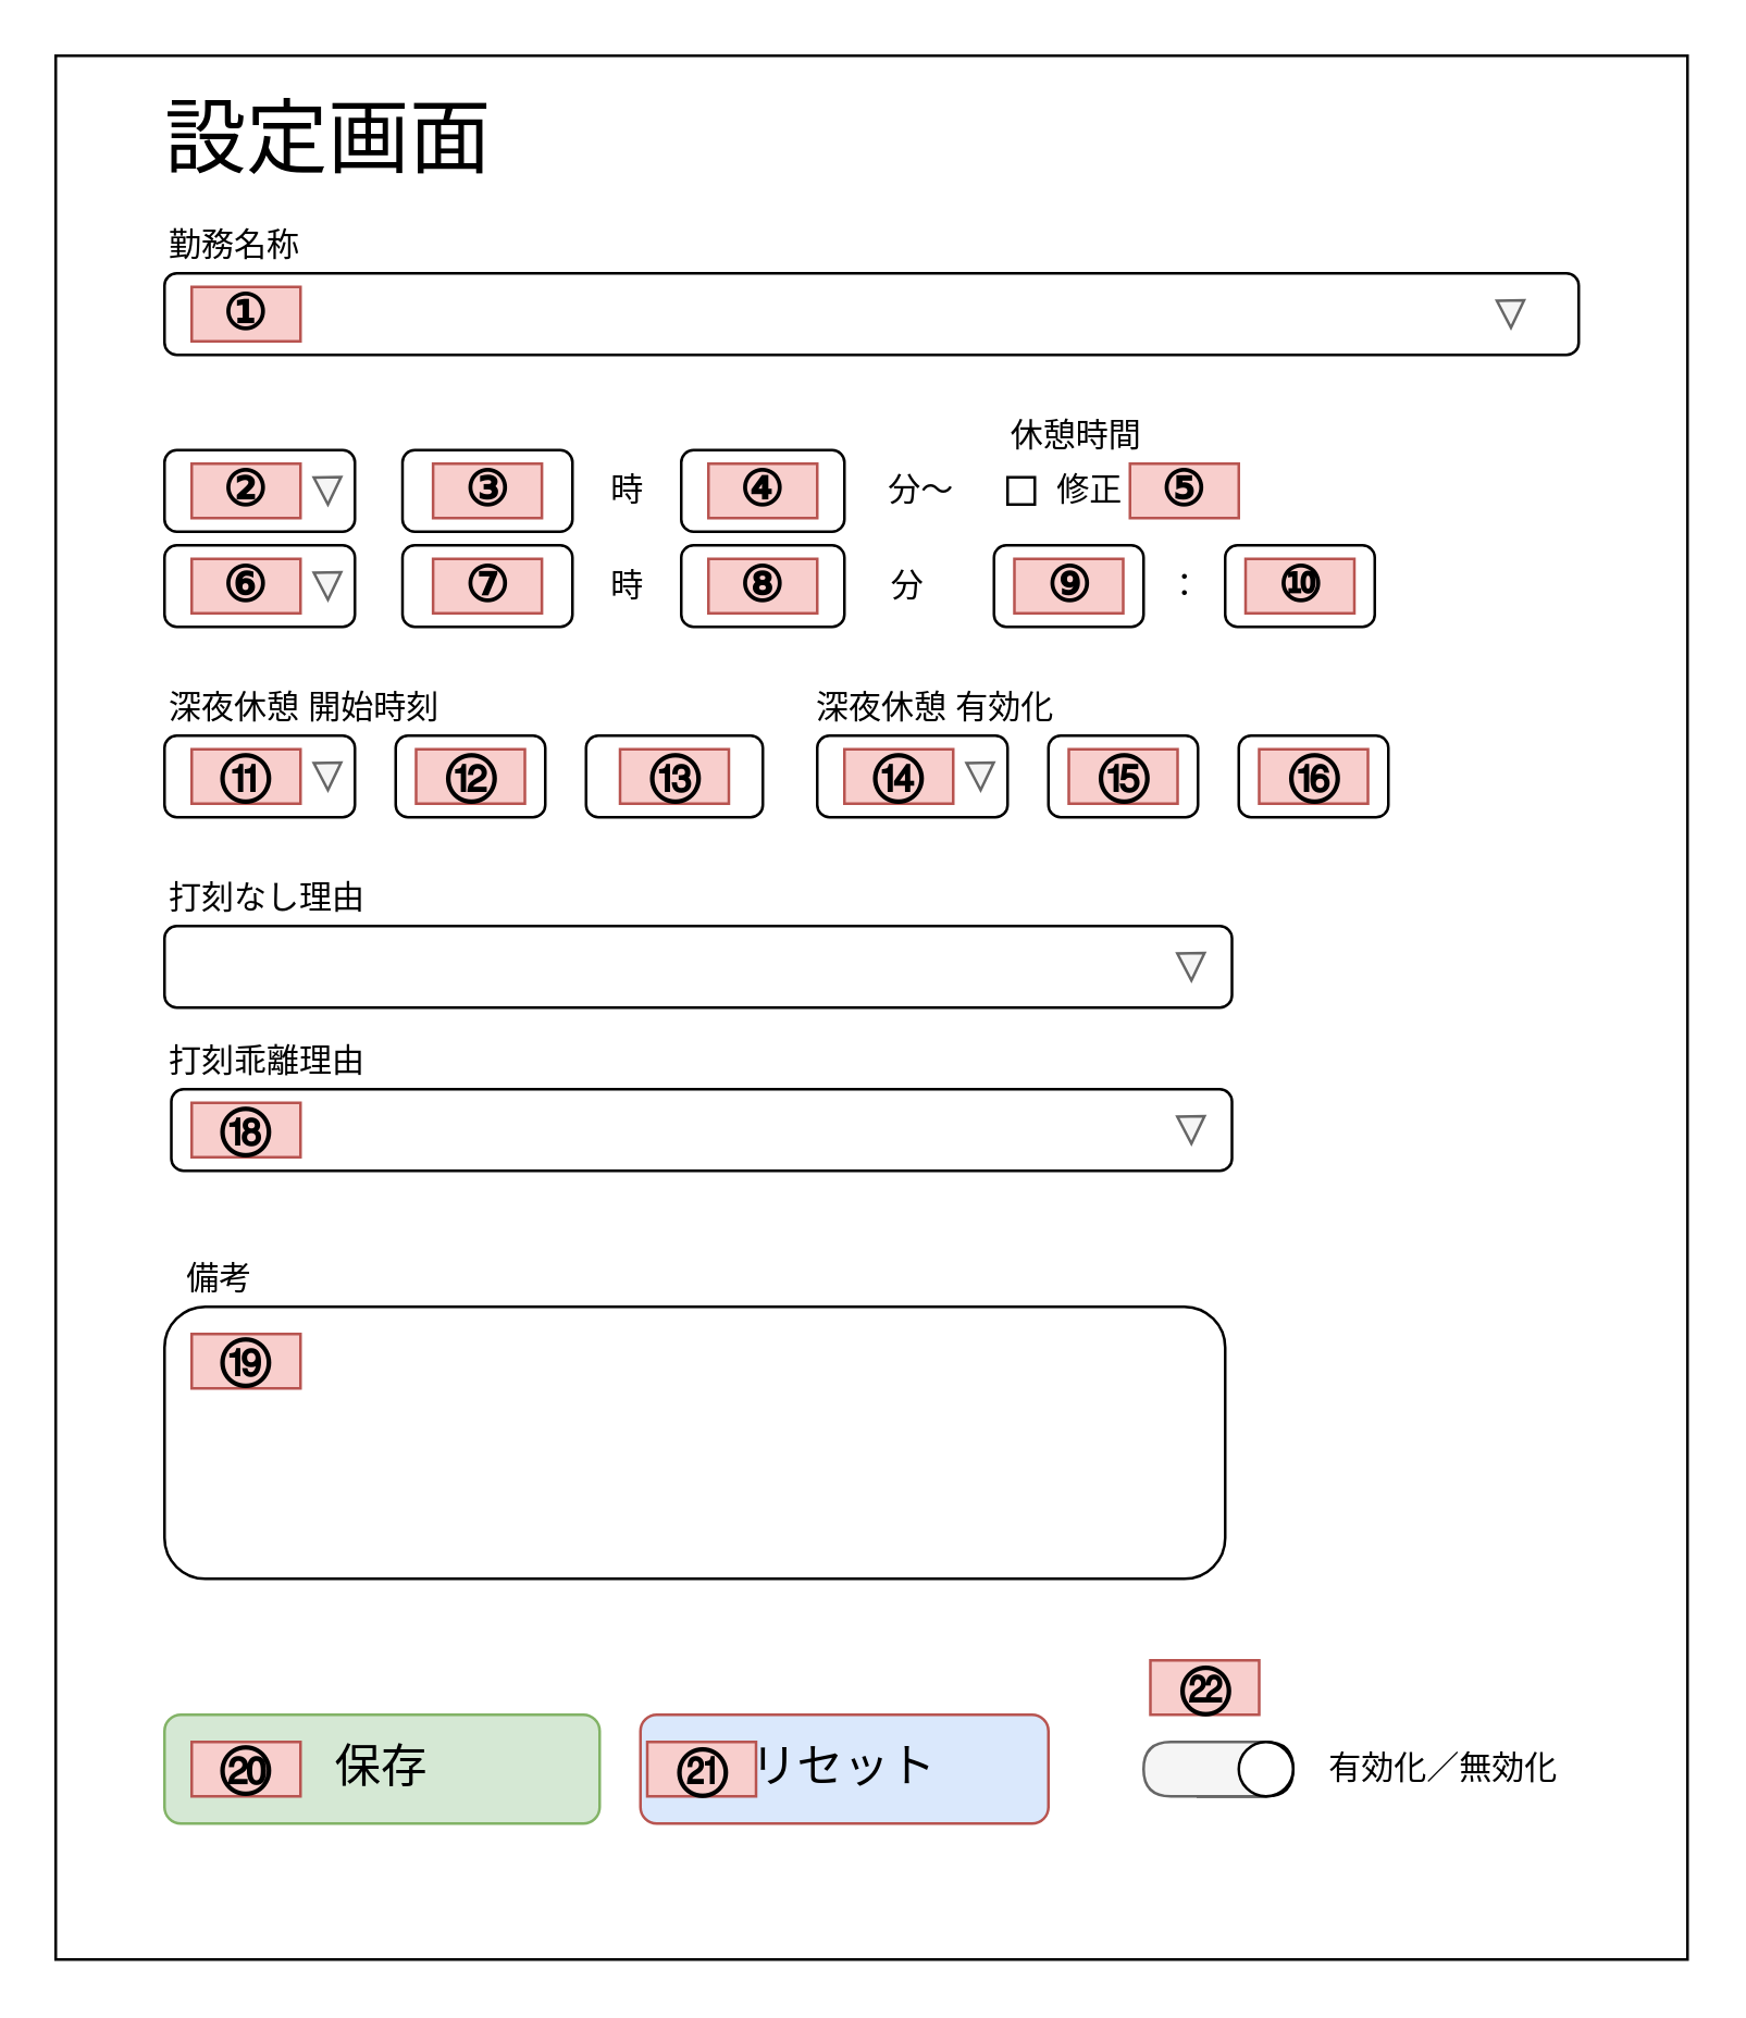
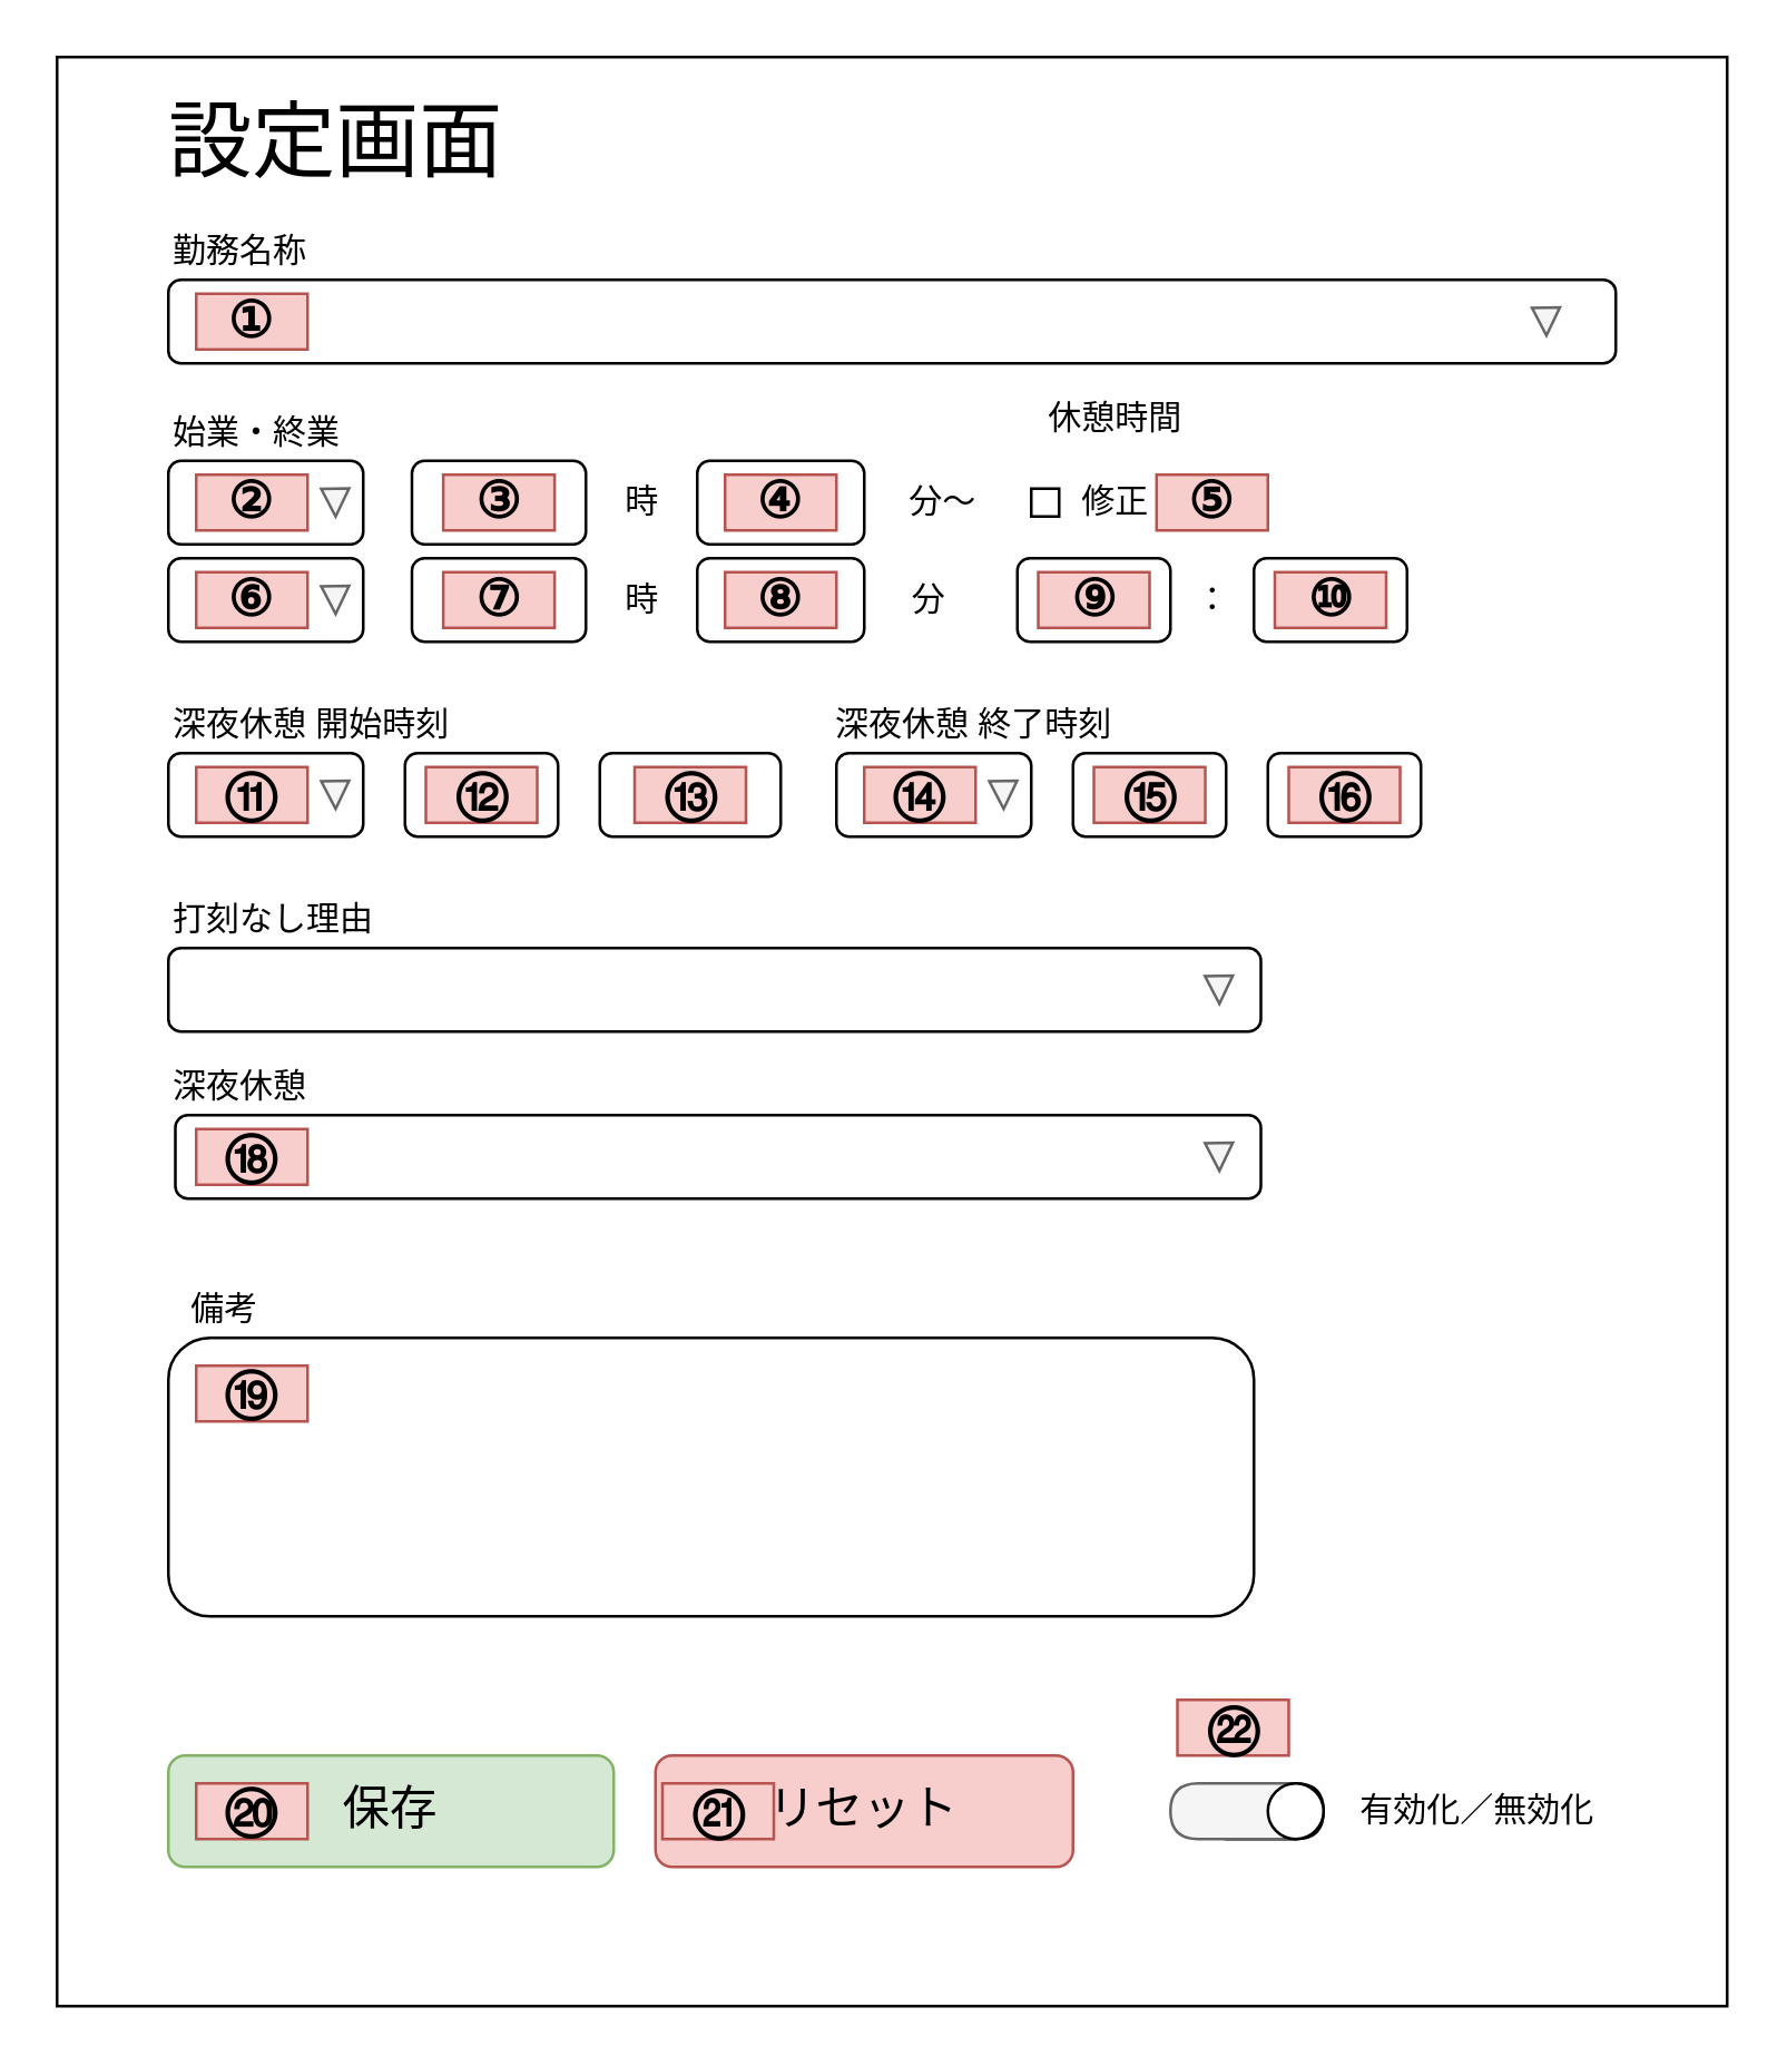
+ <mxCell id="4" value="始業・終業" style="text;html=1;strokeColor=none;fillColor=none;align=left;verticalAlign=middle;whiteSpace=wrap;rounded=0;" parent="1" vertex="1"><mxGeometry x="60" y="145" width="120" height="20" as="geometry" /></mxCell>
- <mxCell id="60" value="休憩時間" style="text;html=1;align=center;verticalAlign=middle;resizable=0;points=[];autosize=1;" parent="1" vertex="1"><mxGeometry x="365" y="150" width="60" height="20" as="geometry" /></mxCell>
+ <mxCell id="60" value="休憩時間" style="text;html=1;align=center;verticalAlign=middle;resizable=0;points=[];autosize=1;" parent="1" vertex="1"><mxGeometry x="370" y="140" width="60" height="20" as="geometry" /></mxCell>
- <mxCell id="47" value="深夜休憩 有効化" style="text;html=1;align=left;verticalAlign=middle;resizable=0;points=[];autosize=1;" parent="1" vertex="1"><mxGeometry x="297.5" y="250" width="110" height="20" as="geometry" /></mxCell>
+ <mxCell id="47" value="深夜休憩 終了時刻" style="text;html=1;align=left;verticalAlign=middle;resizable=0;points=[];autosize=1;" parent="1" vertex="1"><mxGeometry x="297.5" y="250" width="110" height="20" as="geometry" /></mxCell>
- <mxCell id="49" value="打刻乖離理由" style="text;html=1;align=left;verticalAlign=middle;resizable=0;points=[];autosize=1;" parent="1" vertex="1"><mxGeometry x="60" y="380" width="90" height="20" as="geometry" /></mxCell>
+ <mxCell id="49" value="深夜休憩" style="text;html=1;align=left;verticalAlign=middle;resizable=0;points=[];autosize=1;" parent="1" vertex="1"><mxGeometry x="60" y="380" width="90" height="20" as="geometry" /></mxCell>
- <mxCell id="55" value="リセット" style="rounded=1;whiteSpace=wrap;html=1;labelBackgroundColor=none;fontSize=17;align=center;fillColor=#dae8fc;strokeColor=#b85450;" parent="1" vertex="1"><mxGeometry x="235" y="630" width="150" height="40" as="geometry" /></mxCell>
+ <mxCell id="55" value="リセット" style="rounded=1;whiteSpace=wrap;html=1;labelBackgroundColor=none;fontSize=17;align=center;fillColor=#f8cecc;strokeColor=#b85450;" parent="1" vertex="1"><mxGeometry x="235" y="630" width="150" height="40" as="geometry" /></mxCell>
